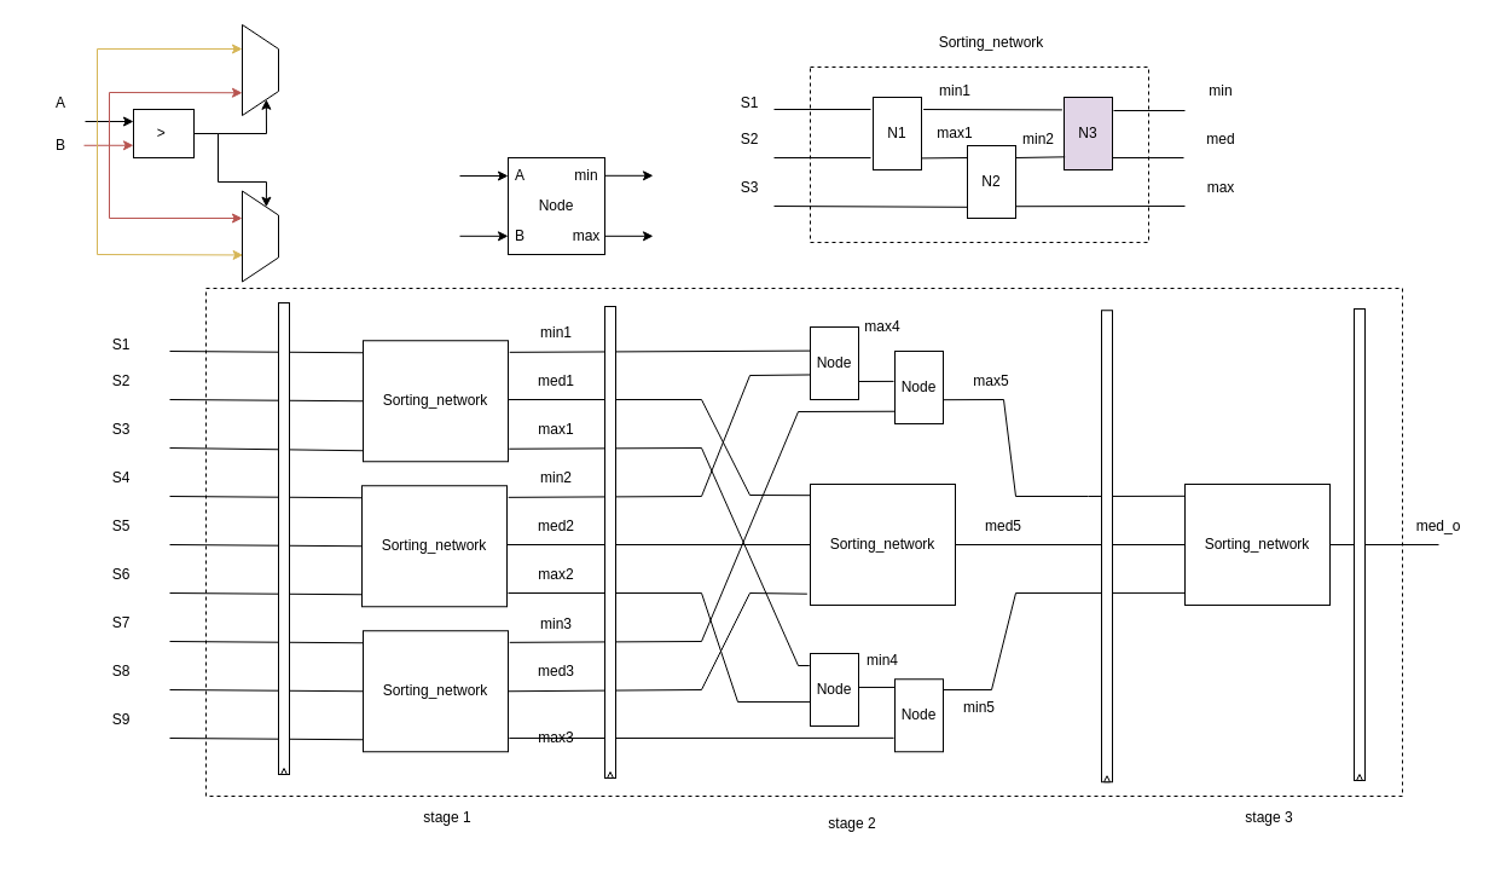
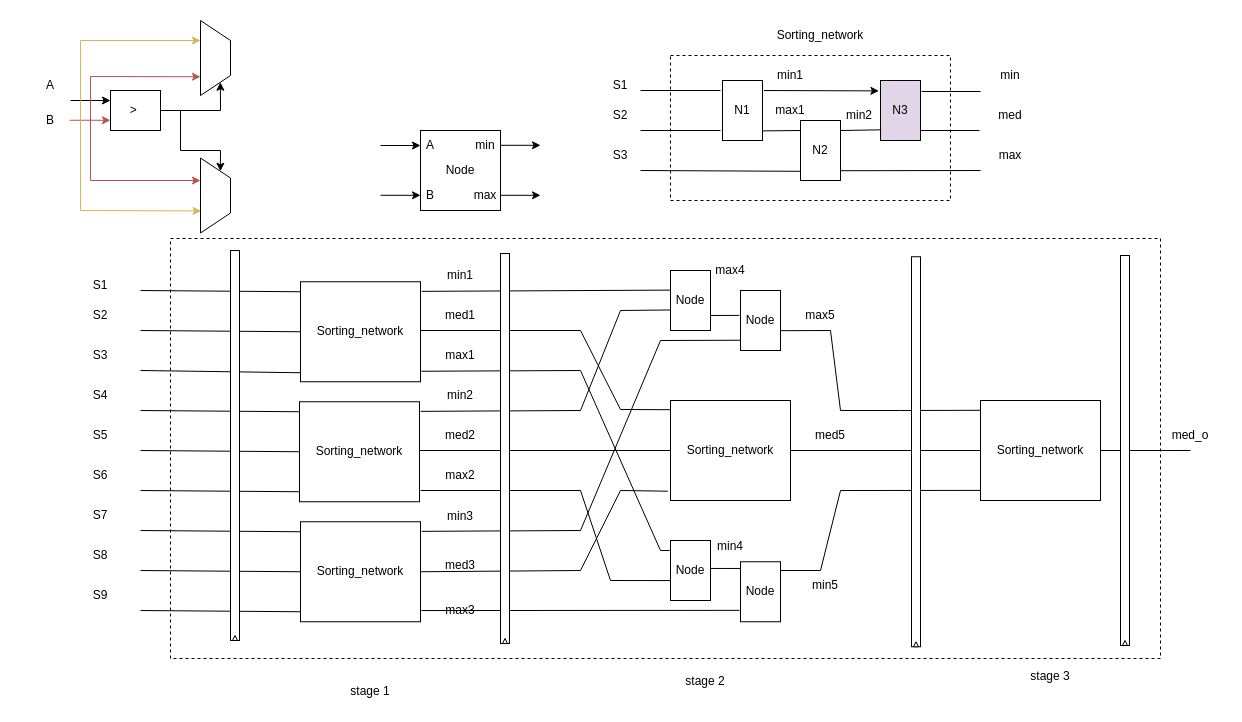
- <mxCell id="41" value="" style="endArrow=none;html=1;rounded=0;entryX=-0.04;entryY=0.173;entryDx=0;entryDy=0;entryPerimeter=0;exitX=1.04;exitY=0.167;exitDx=0;exitDy=0;exitPerimeter=0;" parent="1" source="37" target="40" edge="1"><mxGeometry width="50" height="50" relative="1" as="geometry"><mxPoint x="795" y="130" as="sourcePoint" /><mxPoint x="845" y="80" as="targetPoint" /></mxGeometry></mxCell>
+ <mxCell id="41" value="" style="endArrow=classic;html=1;rounded=0;entryX=-0.04;entryY=0.173;entryDx=0;entryDy=0;entryPerimeter=0;exitX=1.04;exitY=0.167;exitDx=0;exitDy=0;exitPerimeter=0;" parent="1" source="37" target="40" edge="1"><mxGeometry width="50" height="50" relative="1" as="geometry"><mxPoint x="795" y="130" as="sourcePoint" /><mxPoint x="845" y="80" as="targetPoint" /></mxGeometry></mxCell>
- <mxCell id="69" value="med3" style="text;html=1;align=center;verticalAlign=middle;whiteSpace=wrap;rounded=0;" parent="1" vertex="1"><mxGeometry x="429.5" y="540" width="60" height="30" as="geometry" /></mxCell>
+ <mxCell id="69" value="med3" style="text;html=1;align=center;verticalAlign=middle;whiteSpace=wrap;rounded=0;" parent="1" vertex="1"><mxGeometry x="429.5" y="550" width="60" height="30" as="geometry" /></mxCell>
- <mxCell id="86" value="min5" style="text;html=1;align=center;verticalAlign=middle;whiteSpace=wrap;rounded=0;" parent="1" vertex="1"><mxGeometry x="780" y="570" width="60" height="30" as="geometry" /></mxCell>
+ <mxCell id="86" value="min5" style="text;html=1;align=center;verticalAlign=middle;whiteSpace=wrap;rounded=0;" parent="1" vertex="1"><mxGeometry x="795" y="570" width="60" height="30" as="geometry" /></mxCell>
- <mxCell id="82" value="stage 1" style="text;html=1;align=center;verticalAlign=middle;whiteSpace=wrap;rounded=0;" parent="1" vertex="1"><mxGeometry x="340" y="661.25" width="60" height="30" as="geometry" /></mxCell>
+ <mxCell id="82" value="stage 1" style="text;html=1;align=center;verticalAlign=middle;whiteSpace=wrap;rounded=0;" parent="1" vertex="1"><mxGeometry x="340" y="676.25" width="60" height="30" as="geometry" /></mxCell>
